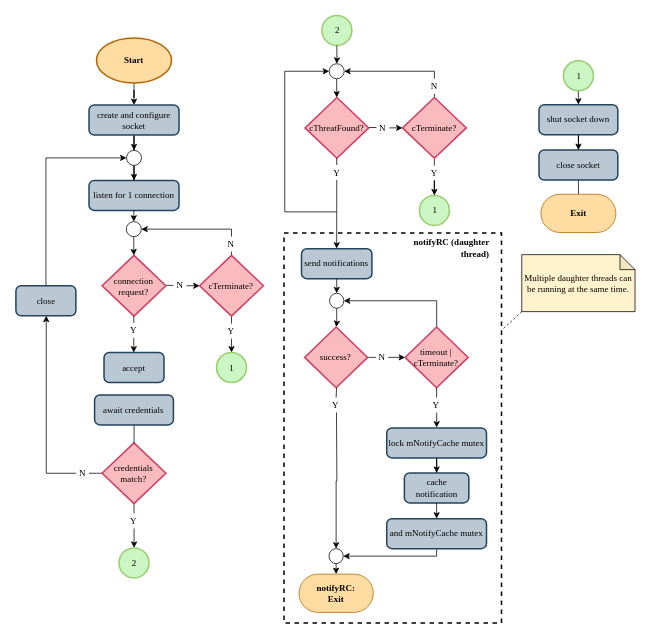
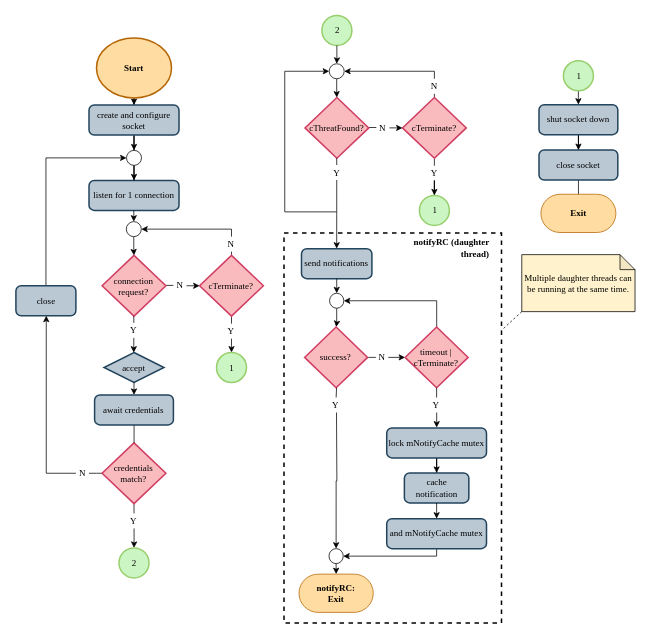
- <mxCell id="4" value="Start" style="strokeWidth=2;html=1;shape=mxgraph.flowchart.start_1;whiteSpace=wrap;fontStyle=1;strokeColor=#b46504;fillColor=#FFDCA1;fontFamily=Consolas;" vertex="1" parent="1"><mxGeometry x="128" y="50" width="100" height="60" as="geometry" /></mxCell>
+ <mxCell id="4" value="Start" style="strokeWidth=2;html=1;shape=mxgraph.flowchart.start_1;whiteSpace=wrap;fontStyle=1;strokeColor=#b46504;fillColor=#FFDCA1;fontFamily=Consolas;" vertex="1" parent="1"><mxGeometry x="128" y="50" width="100" height="80" as="geometry" /></mxCell>
- <mxCell id="18" value="accept" style="rounded=1;whiteSpace=wrap;html=1;absoluteArcSize=1;arcSize=14;strokeWidth=2;fillColor=#bac8d3;strokeColor=#23445d;fontFamily=Consolas;" vertex="1" parent="1"><mxGeometry x="138.02" y="469.5" width="79.98" height="40" as="geometry" /></mxCell>
+ <mxCell id="18" value="accept" style="rhombus;whiteSpace=wrap;html=1;absoluteArcSize=1;arcSize=14;strokeWidth=2;fillColor=#bac8d3;strokeColor=#23445d;fontFamily=Consolas;" vertex="1" parent="1"><mxGeometry x="138.02" y="469.5" width="79.98" height="40" as="geometry" /></mxCell>
+ <mxCell id="23" style="edgeStyle=orthogonalEdgeStyle;rounded=0;orthogonalLoop=1;jettySize=auto;html=1;entryX=0.5;entryY=0;entryDx=0;entryDy=0;entryPerimeter=0;" edge="1" parent="1" source="18" target="22"><mxGeometry relative="1" as="geometry"><mxPoint x="177.995" y="506" as="sourcePoint" /><mxPoint x="177.995" y="590" as="targetPoint" /><Array as="points"><mxPoint x="178" y="516" /><mxPoint x="178" y="516" /></Array></mxGeometry></mxCell>
